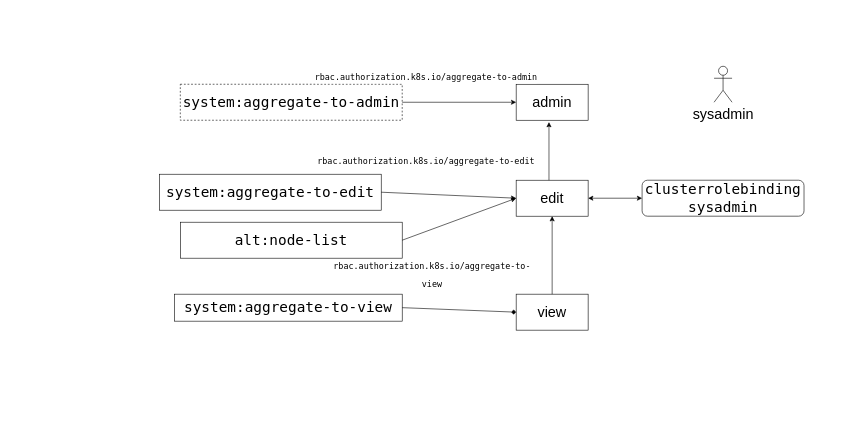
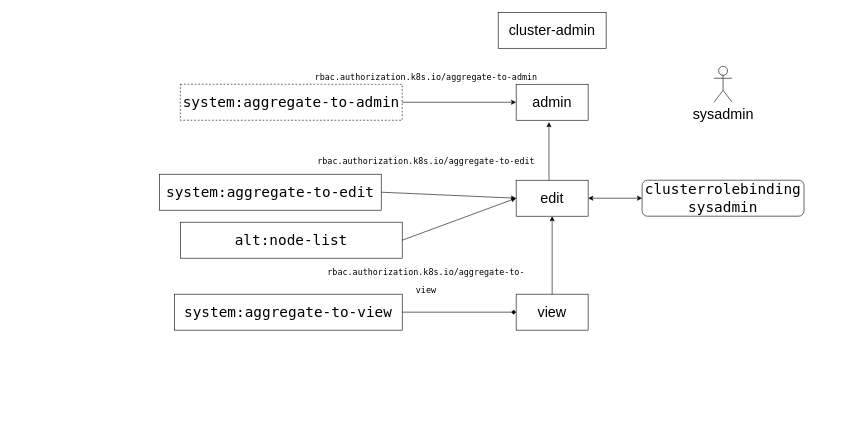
+ <mxCell id="12" value="&lt;font style=&quot;font-size: 24px&quot;&gt;cluster-admin&lt;/font&gt;" style="rounded=0;whiteSpace=wrap;html=1;" parent="1" vertex="1"><mxGeometry y="20" width="180" height="60" as="geometry" x="830" /></mxCell>
- <mxCell id="10" value="&lt;span style=&quot;font-family: monospace&quot;&gt;&lt;span style=&quot;background-color: rgb(255 , 255 , 255)&quot;&gt;&lt;font style=&quot;font-size: 14px&quot;&gt;rbac.authorization.k8s.io/aggregate-to-view&lt;/font&gt;&lt;/span&gt;&lt;br&gt;&lt;/span&gt;" style="text;html=1;strokeColor=none;fillColor=none;align=center;verticalAlign=middle;whiteSpace=wrap;rounded=0;fontSize=24;" parent="1" vertex="1"><mxGeometry x="545" y="440" width="350" height="30" as="geometry" /></mxCell>
+ <mxCell id="10" value="&lt;span style=&quot;font-family: monospace&quot;&gt;&lt;span style=&quot;background-color: rgb(255 , 255 , 255)&quot;&gt;&lt;font style=&quot;font-size: 14px&quot;&gt;rbac.authorization.k8s.io/aggregate-to-view&lt;/font&gt;&lt;/span&gt;&lt;br&gt;&lt;/span&gt;" style="text;html=1;strokeColor=none;fillColor=none;align=center;verticalAlign=middle;whiteSpace=wrap;rounded=0;fontSize=24;" parent="1" vertex="1"><mxGeometry x="535" y="450" width="350" height="30" as="geometry" /></mxCell>
- <mxCell id="8" value="&lt;span style=&quot;font-family: monospace ; font-size: 24px ; text-align: left ; background-color: rgb(255 , 255 , 255)&quot;&gt;system:aggregate-to-view&lt;/span&gt;&lt;span style=&quot;font-family: monospace&quot;&gt;&lt;br&gt;&lt;/span&gt;" style="rounded=0;whiteSpace=wrap;html=1;" parent="1" vertex="1"><mxGeometry x="290" y="490" width="380" height="45" as="geometry" /></mxCell>
+ <mxCell id="8" value="&lt;span style=&quot;font-family: monospace ; font-size: 24px ; text-align: left ; background-color: rgb(255 , 255 , 255)&quot;&gt;system:aggregate-to-view&lt;/span&gt;&lt;span style=&quot;font-family: monospace&quot;&gt;&lt;br&gt;&lt;/span&gt;" style="rounded=0;whiteSpace=wrap;html=1;" parent="1" vertex="1"><mxGeometry x="290" y="490" width="380" height="60" as="geometry" /></mxCell>
